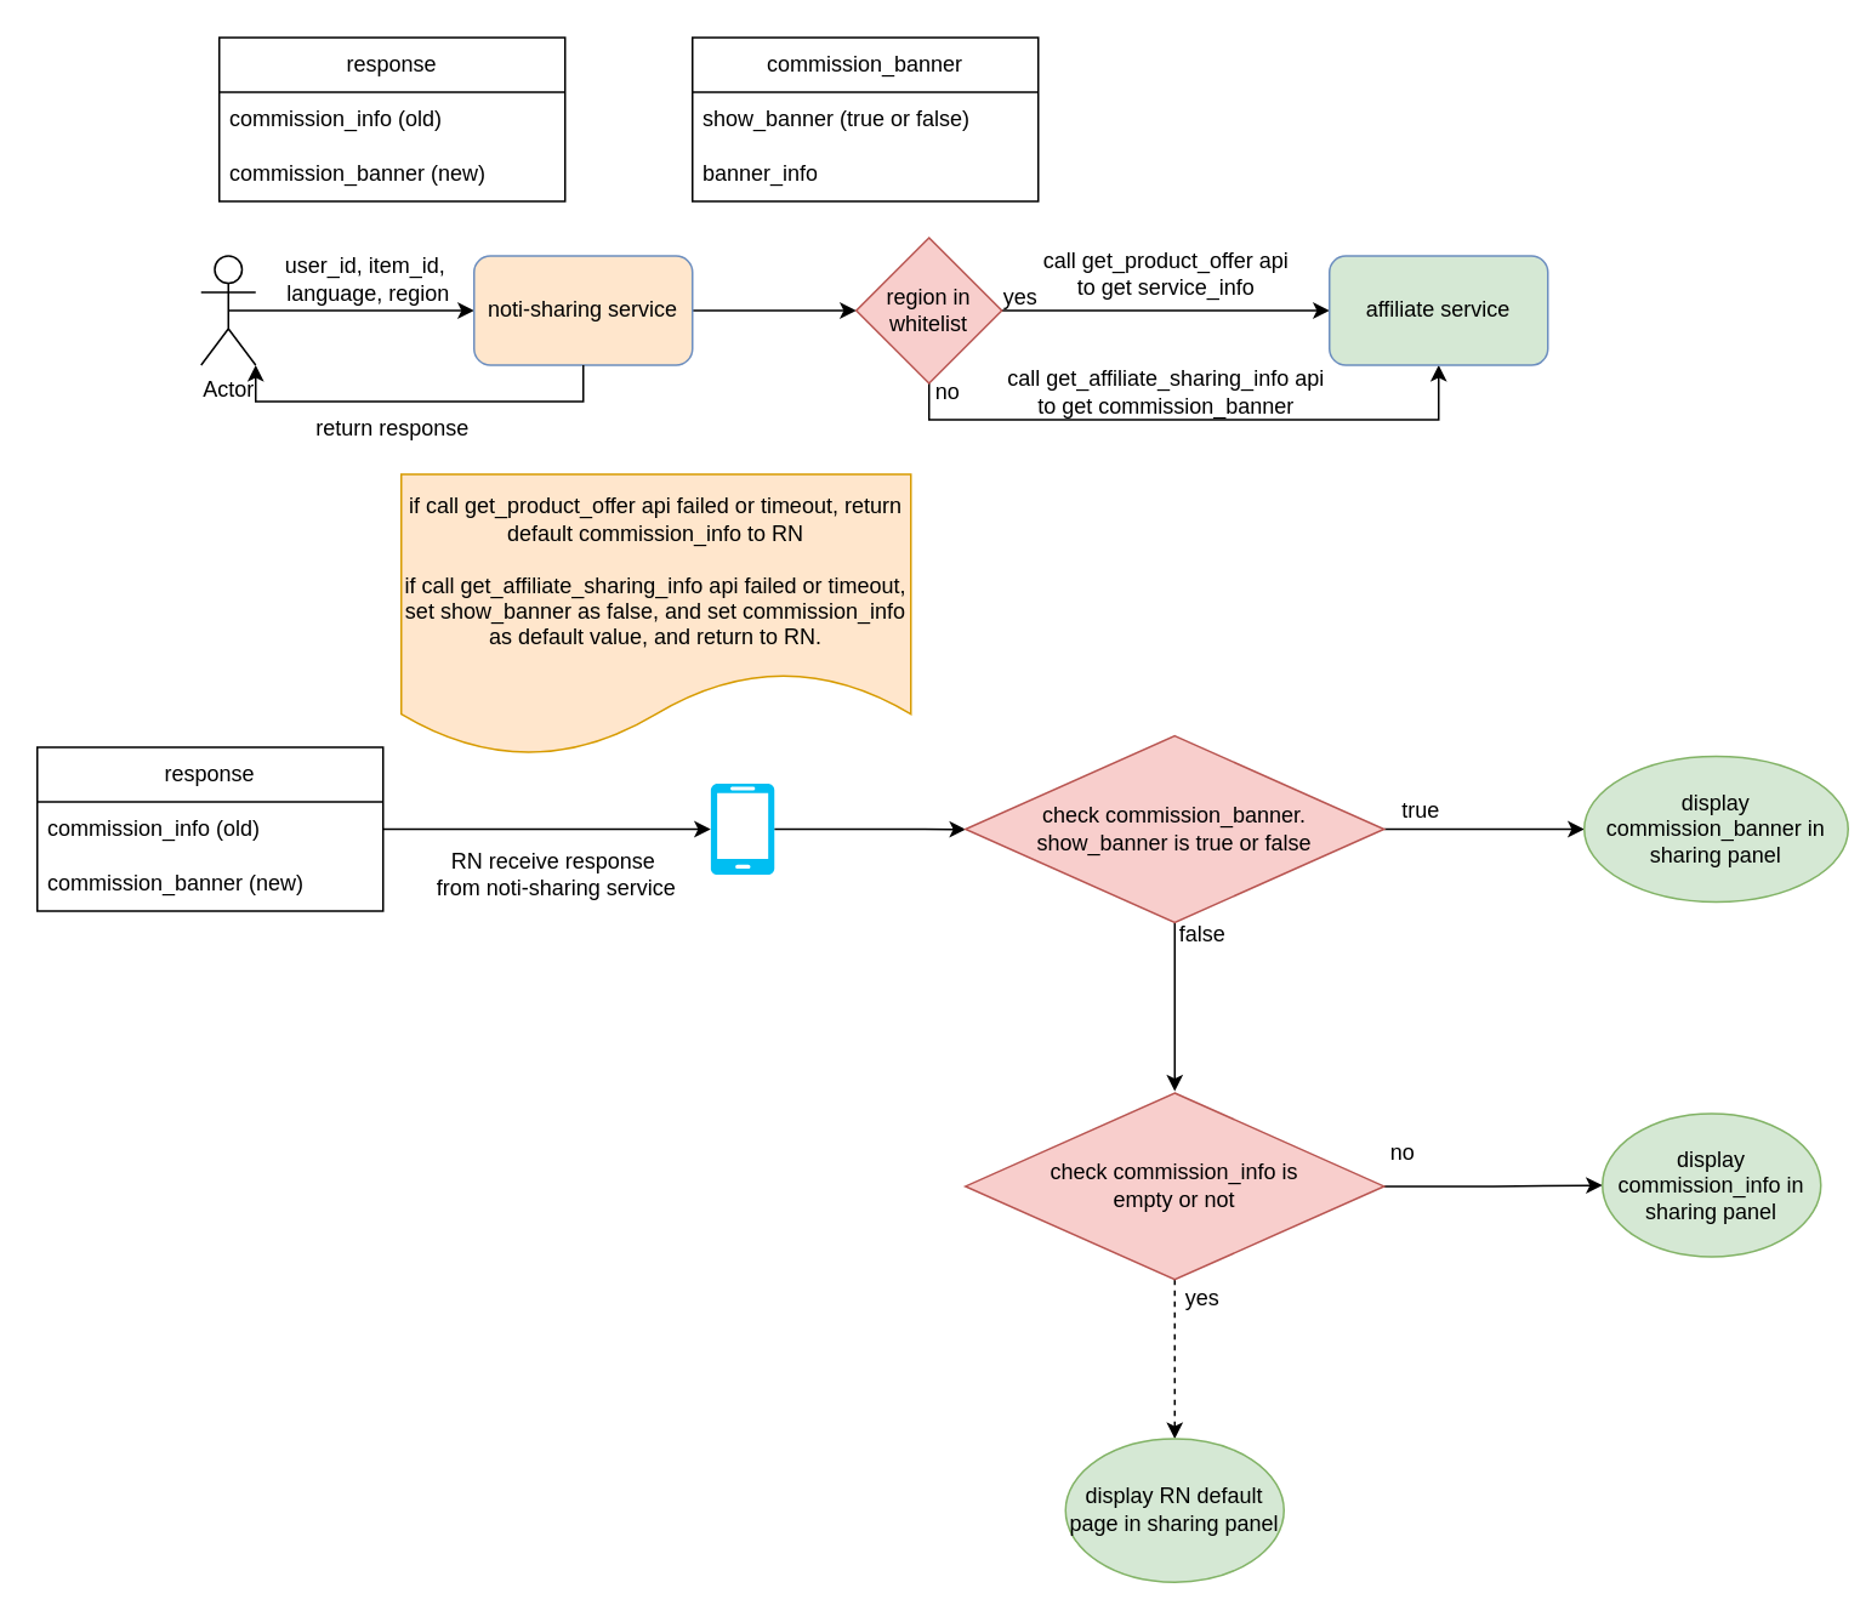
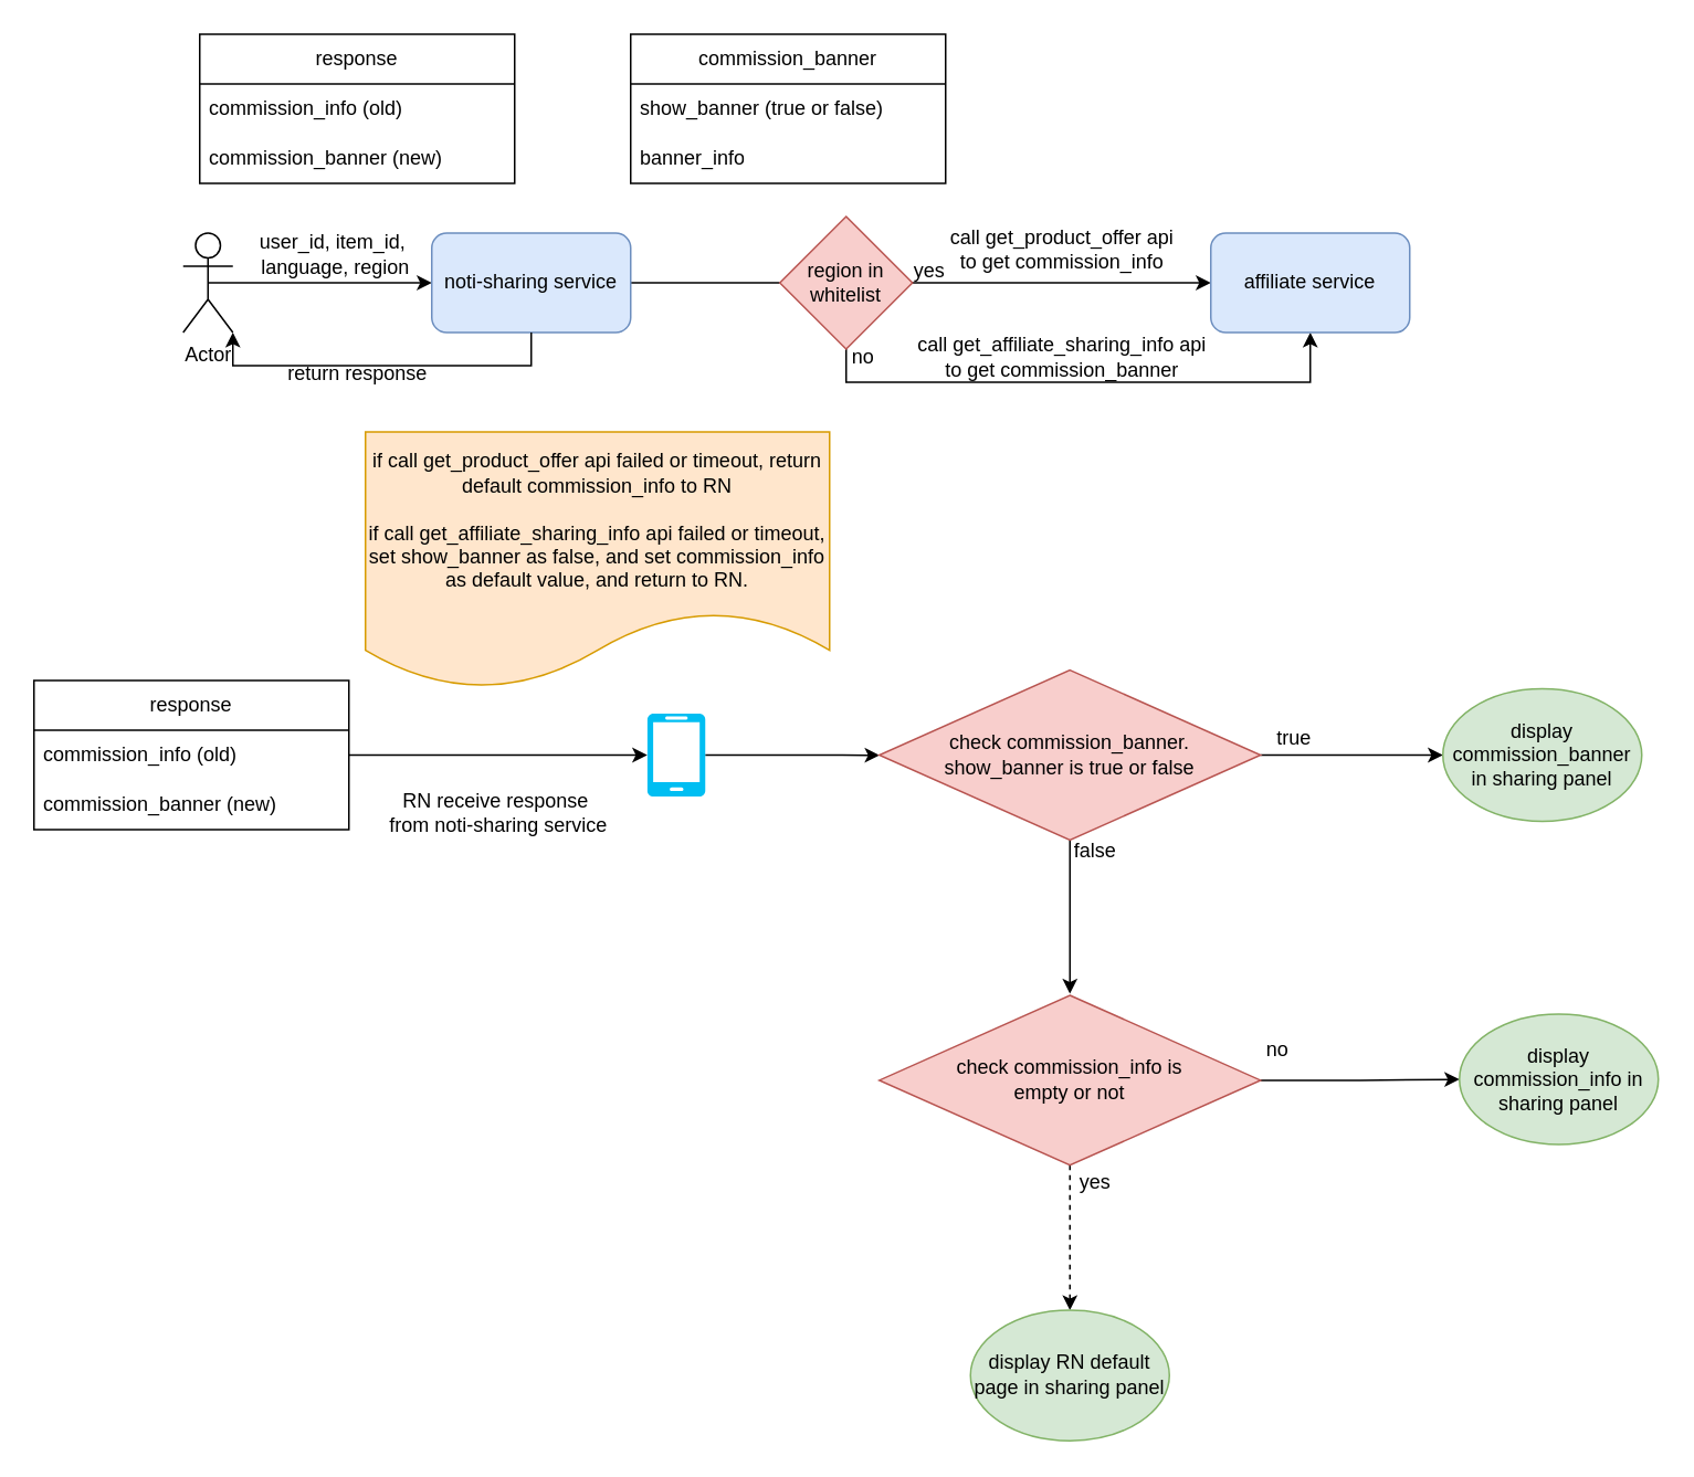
- <mxCell id="13" value="call get_product_offer api&lt;br&gt;to get service_info" style="text;html=1;align=center;verticalAlign=middle;resizable=0;points=[];autosize=1;strokeColor=none;fillColor=none;" vertex="1" parent="1"><mxGeometry x="560" y="130" width="160" height="40" as="geometry" /></mxCell>
+ <mxCell id="13" value="call get_product_offer api&lt;br&gt;to get commission_info" style="text;html=1;align=center;verticalAlign=middle;resizable=0;points=[];autosize=1;strokeColor=none;fillColor=none;" vertex="1" parent="1"><mxGeometry x="560" y="130" width="160" height="40" as="geometry" /></mxCell>
- <mxCell id="5" value="noti-sharing service" style="rounded=1;whiteSpace=wrap;html=1;fillColor=#ffe6cc;strokeColor=#6c8ebf;" vertex="1" parent="1"><mxGeometry x="260" y="140" width="120" height="60" as="geometry" /></mxCell>
+ <mxCell id="5" value="noti-sharing service" style="rounded=1;whiteSpace=wrap;html=1;fillColor=#dae8fc;strokeColor=#6c8ebf;" vertex="1" parent="1"><mxGeometry x="260" y="140" width="120" height="60" as="geometry" /></mxCell>
- <mxCell id="4" style="edgeStyle=orthogonalEdgeStyle;rounded=0;orthogonalLoop=1;jettySize=auto;html=1;exitX=1;exitY=0.5;exitDx=0;exitDy=0;" edge="1" parent="1" source="5" target="9"><mxGeometry relative="1" as="geometry" /></mxCell>
+ <mxCell id="4" style="edgeStyle=orthogonalEdgeStyle;rounded=0;orthogonalLoop=1;jettySize=auto;html=1;exitX=1;exitY=0.5;exitDx=0;exitDy=0;endArrow=none;" edge="1" parent="1" source="5" target="9"><mxGeometry relative="1" as="geometry" /></mxCell>
- <mxCell id="10" value="affiliate service" style="rounded=1;whiteSpace=wrap;html=1;fillColor=#d5e8d4;strokeColor=#6c8ebf;" vertex="1" parent="1"><mxGeometry x="730" y="140" width="120" height="60" as="geometry" /></mxCell>
+ <mxCell id="10" value="affiliate service" style="rounded=1;whiteSpace=wrap;html=1;fillColor=#dae8fc;strokeColor=#6c8ebf;" vertex="1" parent="1"><mxGeometry x="730" y="140" width="120" height="60" as="geometry" /></mxCell>
- <mxCell id="22" value="return response" style="text;html=1;align=center;verticalAlign=middle;resizable=0;points=[];autosize=1;strokeColor=none;fillColor=none;" vertex="1" parent="1"><mxGeometry x="160" y="220" width="110" height="30" as="geometry" /></mxCell>
+ <mxCell id="22" value="return response" style="text;html=1;align=center;verticalAlign=middle;resizable=0;points=[];autosize=1;strokeColor=none;fillColor=none;" vertex="1" parent="1"><mxGeometry x="160" y="210" width="110" height="30" as="geometry" /></mxCell>
- <mxCell id="33" value="display commission_banner in sharing panel" style="ellipse;whiteSpace=wrap;html=1;fillColor=#d5e8d4;strokeColor=#82b366;" vertex="1" parent="1"><mxGeometry x="870" y="415" width="145" height="80" as="geometry" /></mxCell>
+ <mxCell id="33" value="display commission_banner in sharing panel" style="ellipse;whiteSpace=wrap;html=1;fillColor=#d5e8d4;strokeColor=#82b366;" vertex="1" parent="1"><mxGeometry x="870" y="415" width="120" height="80" as="geometry" /></mxCell>
- <mxCell id="29" value="RN receive response&amp;nbsp;&lt;br&gt;from noti-sharing service" style="text;html=1;align=center;verticalAlign=middle;resizable=0;points=[];autosize=1;strokeColor=none;fillColor=none;" vertex="1" parent="1"><mxGeometry x="230" y="460" width="150" height="40" as="geometry" /></mxCell>
+ <mxCell id="29" value="RN receive response&amp;nbsp;&lt;br&gt;from noti-sharing service" style="text;html=1;align=center;verticalAlign=middle;resizable=0;points=[];autosize=1;strokeColor=none;fillColor=none;" vertex="1" parent="1"><mxGeometry x="225" y="470" width="150" height="40" as="geometry" /></mxCell>
